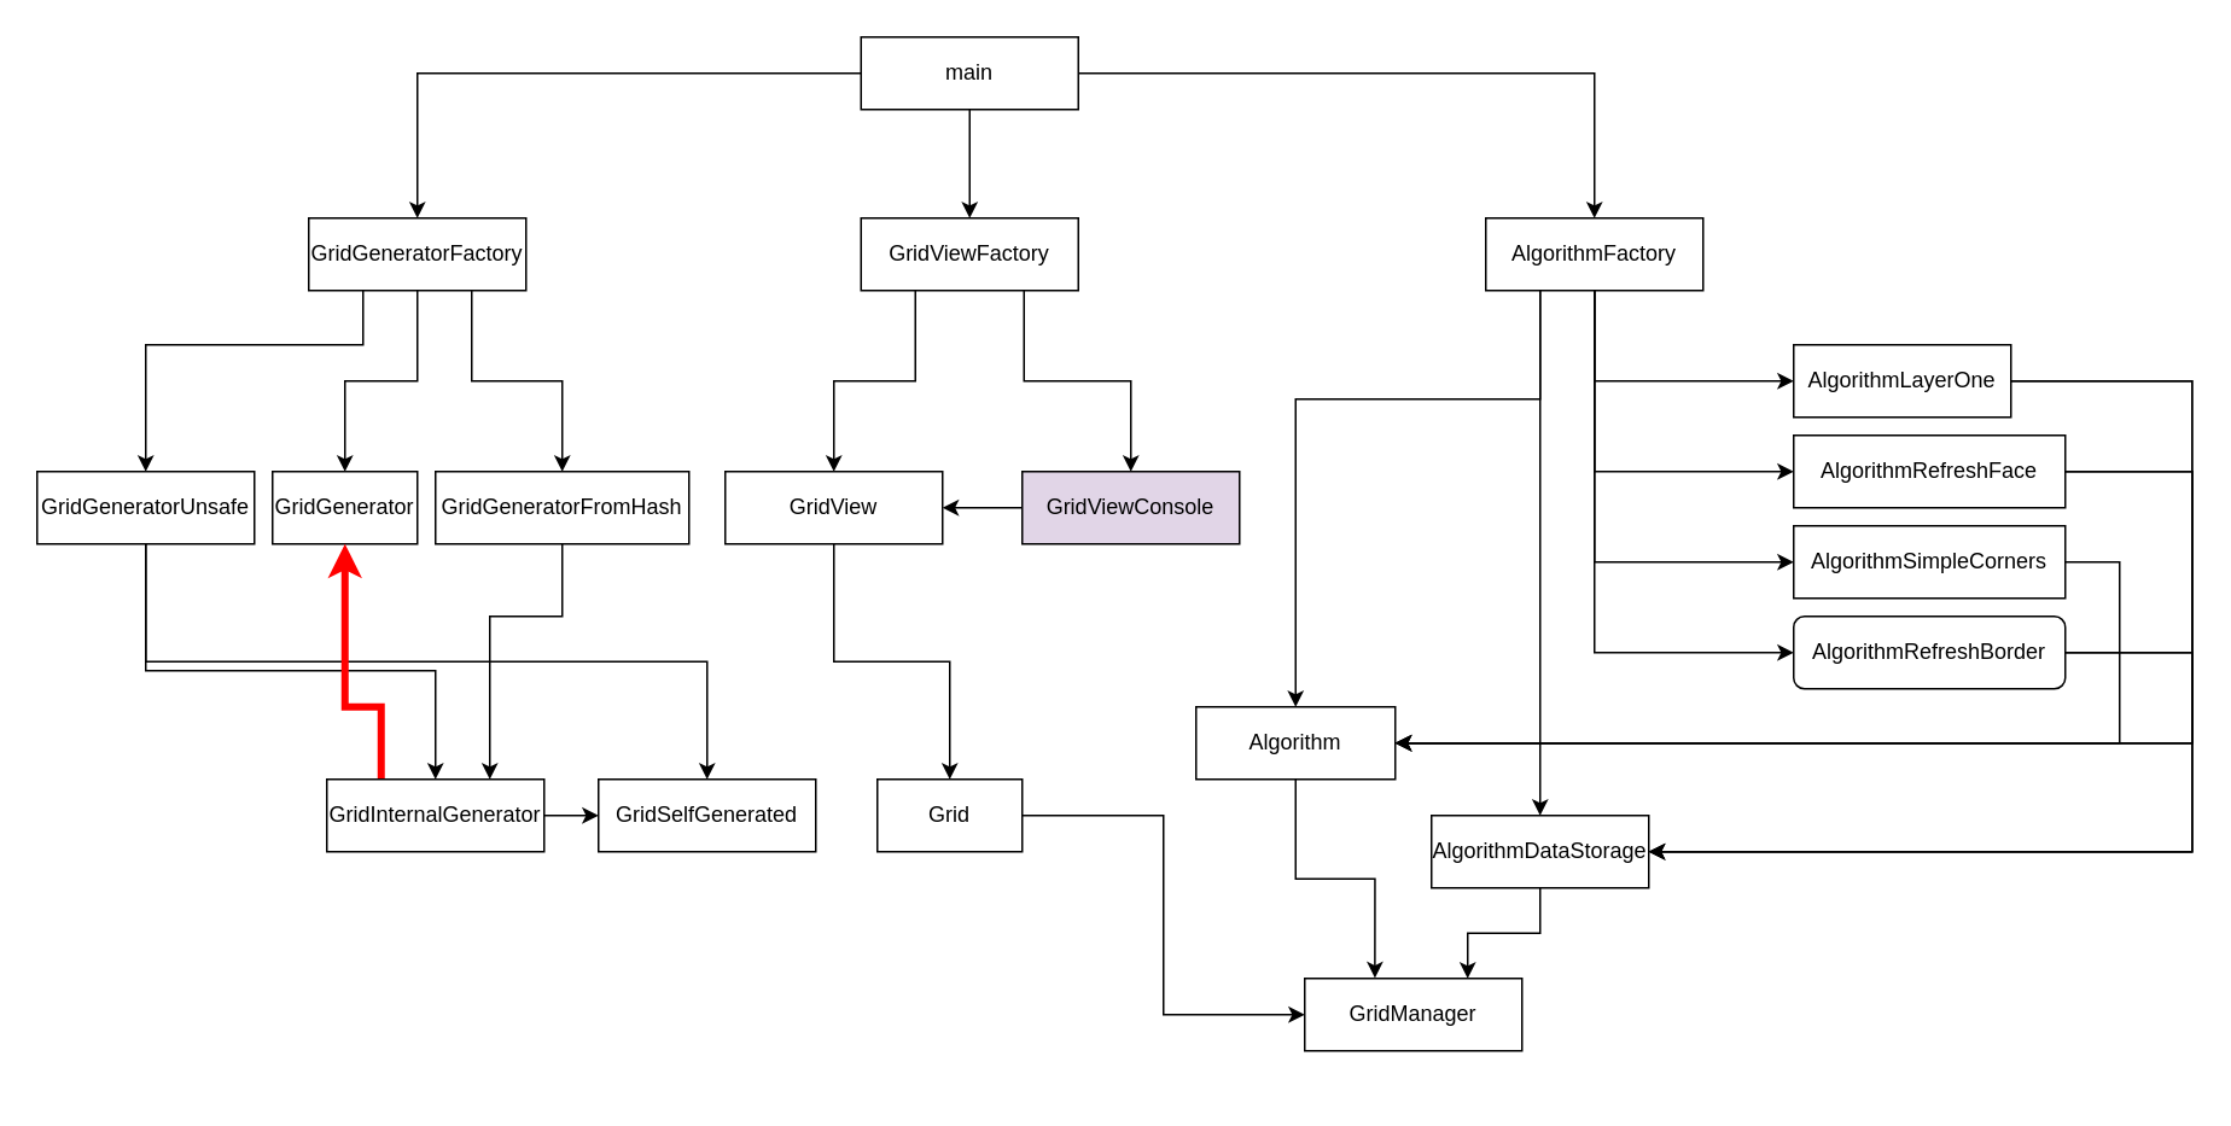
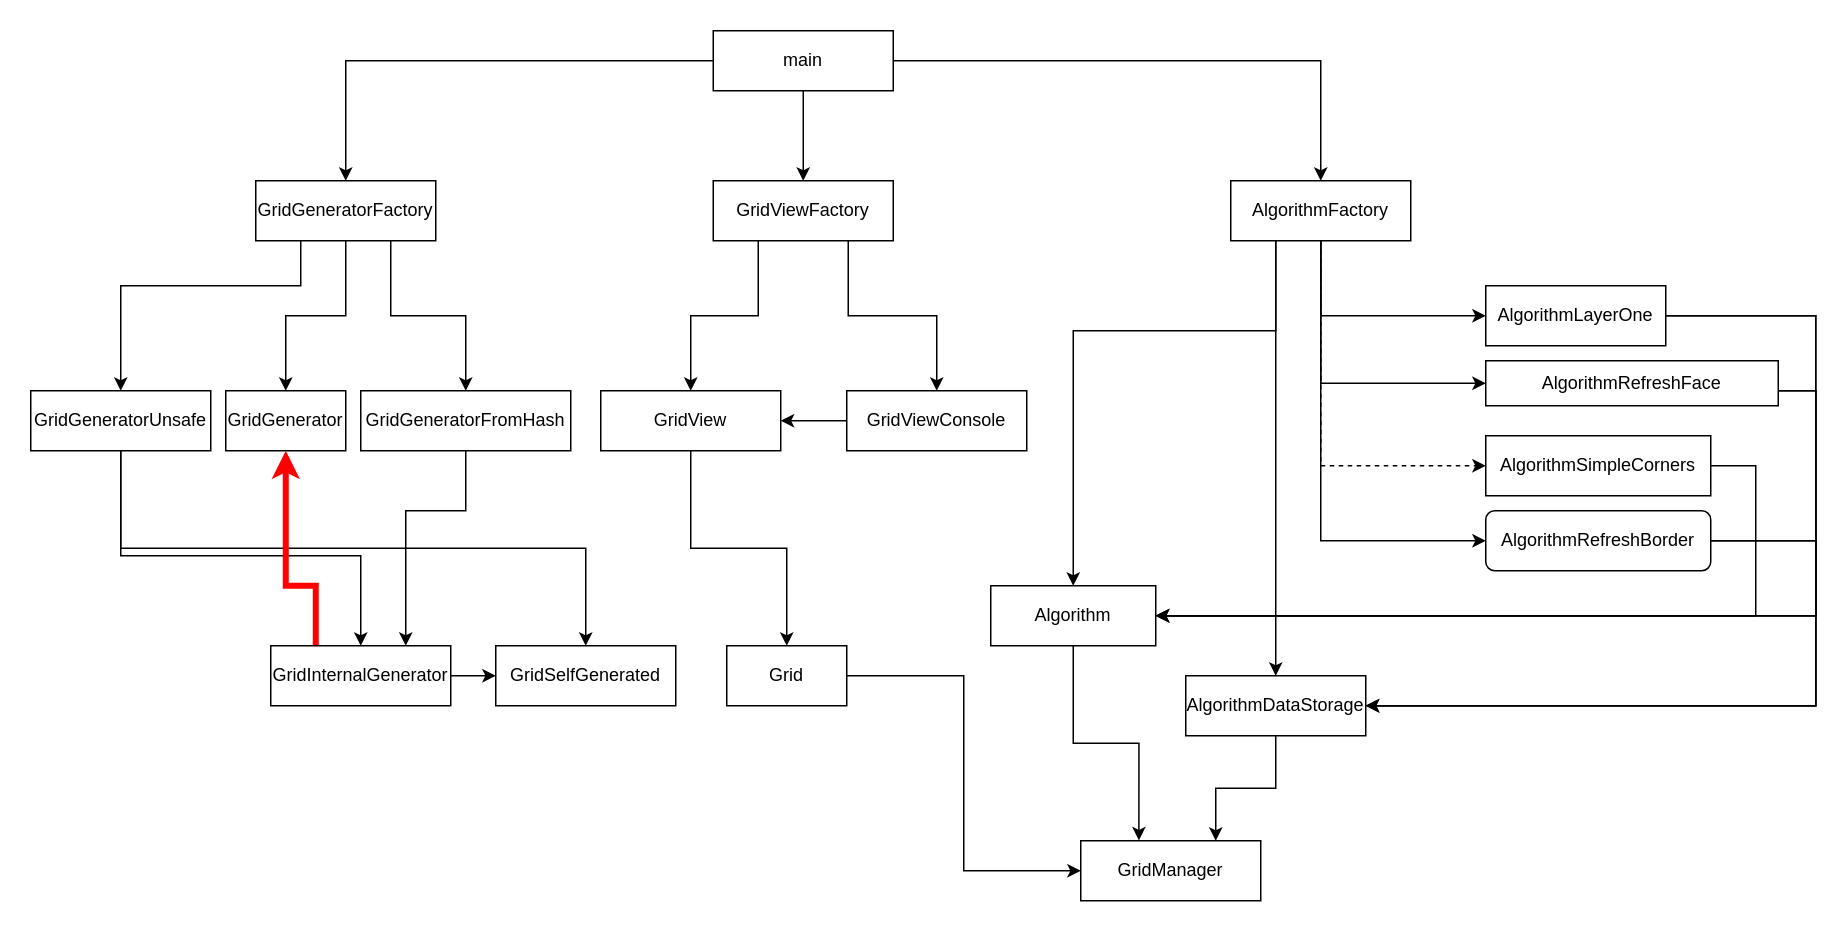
- <mxCell id="49" value="AlgorithmRefreshFace" style="rounded=0;whiteSpace=wrap;html=1;" vertex="1" parent="1"><mxGeometry x="990" y="240" width="150" height="40" as="geometry" /></mxCell>
+ <mxCell id="49" value="AlgorithmRefreshFace" style="rounded=0;whiteSpace=wrap;html=1;" vertex="1" parent="1"><mxGeometry x="990" y="240" width="195" height="30" as="geometry" /></mxCell>
- <mxCell id="22" value="GridViewConsole" style="rounded=0;whiteSpace=wrap;html=1;fillColor=#e1d5e7;" vertex="1" parent="1"><mxGeometry x="564" y="260" width="120" height="40" as="geometry" /></mxCell>
+ <mxCell id="22" value="GridViewConsole" style="rounded=0;whiteSpace=wrap;html=1;" vertex="1" parent="1"><mxGeometry x="564" y="260" width="120" height="40" as="geometry" /></mxCell>
- <mxCell id="35" style="edgeStyle=orthogonalEdgeStyle;rounded=0;orthogonalLoop=1;jettySize=auto;html=1;exitX=0.5;exitY=1;exitDx=0;exitDy=0;entryX=0;entryY=0.5;entryDx=0;entryDy=0;" edge="1" parent="1" source="40" target="51"><mxGeometry relative="1" as="geometry" /></mxCell>
+ <mxCell id="35" style="edgeStyle=orthogonalEdgeStyle;rounded=0;orthogonalLoop=1;jettySize=auto;html=1;exitX=0.5;exitY=1;exitDx=0;exitDy=0;entryX=0;entryY=0.5;entryDx=0;entryDy=0;dashed=1;" edge="1" parent="1" source="40" target="51"><mxGeometry relative="1" as="geometry" /></mxCell>
- <mxCell id="17" value="GridManager" style="rounded=0;whiteSpace=wrap;html=1;" vertex="1" parent="1"><mxGeometry x="720" y="540" width="120" height="40" as="geometry" /></mxCell>
+ <mxCell id="17" value="GridManager" style="rounded=0;whiteSpace=wrap;html=1;" vertex="1" parent="1"><mxGeometry x="720" y="560" width="120" height="40" as="geometry" /></mxCell>
